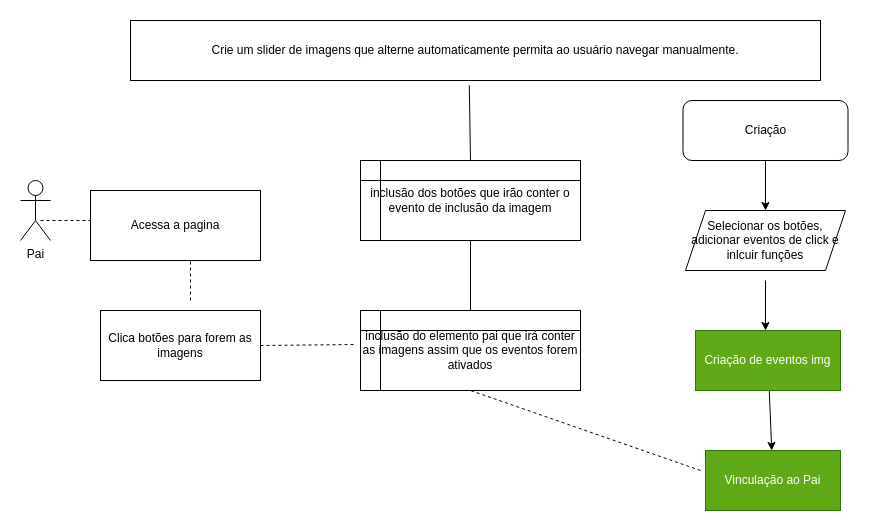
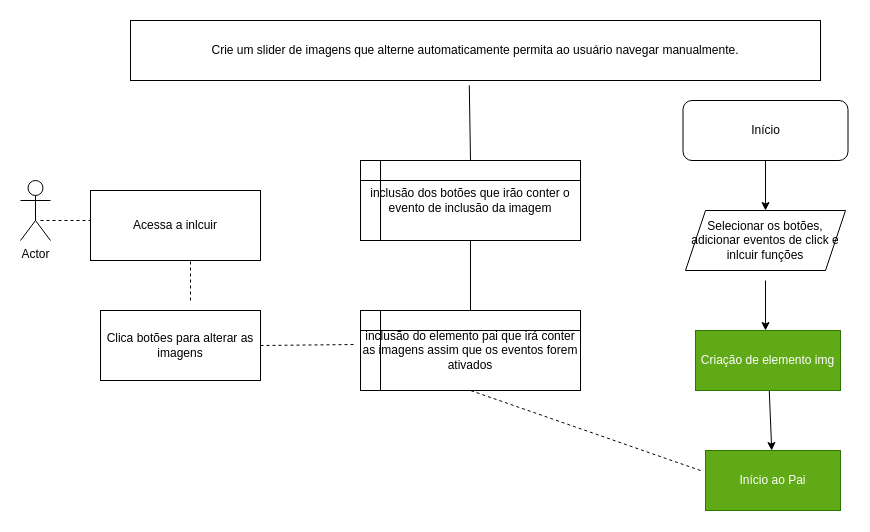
- <mxCell id="12" value="Criação" style="rounded=1;whiteSpace=wrap;html=1;" vertex="1" parent="1"><mxGeometry x="682.5" y="100" width="165" height="60" as="geometry" /></mxCell>
+ <mxCell id="12" value="Início" style="rounded=1;whiteSpace=wrap;html=1;" vertex="1" parent="1"><mxGeometry x="682.5" y="100" width="165" height="60" as="geometry" /></mxCell>
- <mxCell id="4" value="Acessa a pagina" style="rounded=0;whiteSpace=wrap;html=1;" parent="1" vertex="1"><mxGeometry x="90" y="190" width="170" height="70" as="geometry" /></mxCell>
+ <mxCell id="4" value="Acessa a inlcuir" style="rounded=0;whiteSpace=wrap;html=1;" parent="1" vertex="1"><mxGeometry x="90" y="190" width="170" height="70" as="geometry" /></mxCell>
- <mxCell id="3" value="Pai" style="shape=umlActor;verticalLabelPosition=bottom;verticalAlign=top;html=1;outlineConnect=0;" parent="1" vertex="1"><mxGeometry x="20" y="180" width="30" height="60" as="geometry" /></mxCell>
+ <mxCell id="3" value="Actor" style="shape=umlActor;verticalLabelPosition=bottom;verticalAlign=top;html=1;outlineConnect=0;" parent="1" vertex="1"><mxGeometry x="20" y="180" width="30" height="60" as="geometry" /></mxCell>
- <mxCell id="5" value="Clica botões para forem as imagens" style="rounded=0;whiteSpace=wrap;html=1;" parent="1" vertex="1"><mxGeometry x="100" y="310" width="160" height="70" as="geometry" /></mxCell>
+ <mxCell id="5" value="Clica botões para alterar as imagens" style="rounded=0;whiteSpace=wrap;html=1;" parent="1" vertex="1"><mxGeometry x="100" y="310" width="160" height="70" as="geometry" /></mxCell>
- <mxCell id="17" value="Criação de eventos img" style="rounded=0;whiteSpace=wrap;html=1;fillColor=#60a917;fontColor=#ffffff;strokeColor=#2D7600;" vertex="1" parent="1"><mxGeometry x="695" y="330" width="145" height="60" as="geometry" /></mxCell>
+ <mxCell id="17" value="Criação de elemento img" style="rounded=0;whiteSpace=wrap;html=1;fillColor=#60a917;fontColor=#ffffff;strokeColor=#2D7600;" vertex="1" parent="1"><mxGeometry x="695" y="330" width="145" height="60" as="geometry" /></mxCell>
- <mxCell id="18" value="Vinculação ao Pai" style="whiteSpace=wrap;html=1;fillColor=#60a917;strokeColor=#2D7600;fontColor=#ffffff;rounded=0;" vertex="1" parent="1"><mxGeometry x="705" y="450" width="135" height="60" as="geometry" /></mxCell>
+ <mxCell id="18" value="Início ao Pai" style="whiteSpace=wrap;html=1;fillColor=#60a917;strokeColor=#2D7600;fontColor=#ffffff;rounded=0;" vertex="1" parent="1"><mxGeometry x="705" y="450" width="135" height="60" as="geometry" /></mxCell>
